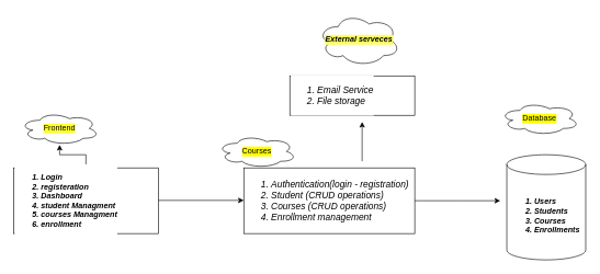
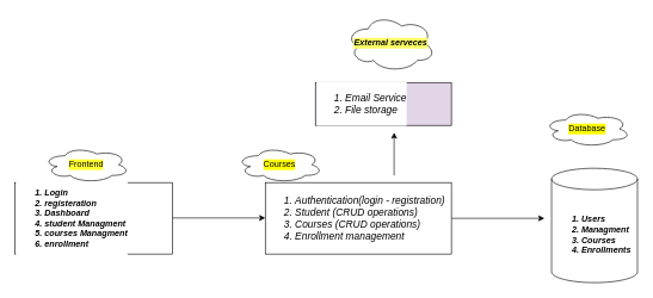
- <mxCell id="11" value="&lt;div align=&quot;left&quot;&gt;&lt;ol&gt;&lt;li&gt;Email Service&lt;/li&gt;&lt;li&gt;File storage&lt;/li&gt;&lt;/ol&gt;&lt;/div&gt;" style="whiteSpace=wrap;html=1;fontSize=14;align=left;rounded=0;labelBackgroundColor=default;fontStyle=2;" vertex="1" parent="1"><mxGeometry x="440" y="115" width="190" height="60" as="geometry" /></mxCell>
+ <mxCell id="11" value="&lt;div align=&quot;left&quot;&gt;&lt;ol&gt;&lt;li&gt;Email Service&lt;/li&gt;&lt;li&gt;File storage&lt;/li&gt;&lt;/ol&gt;&lt;/div&gt;" style="whiteSpace=wrap;html=1;fontSize=14;align=left;rounded=0;labelBackgroundColor=default;fontStyle=2;fillColor=#e1d5e7;" vertex="1" parent="1"><mxGeometry x="440" y="115" width="190" height="60" as="geometry" /></mxCell>
- <mxCell id="5" value="Frontend" style="ellipse;shape=cloud;whiteSpace=wrap;html=1;rounded=0;labelBackgroundColor=#FFFF33;" vertex="1" parent="1"><mxGeometry x="30" y="170" width="120" height="50" as="geometry" /></mxCell>
+ <mxCell id="5" value="Frontend" style="ellipse;shape=cloud;whiteSpace=wrap;html=1;rounded=0;labelBackgroundColor=#FFFF33;" vertex="1" parent="1"><mxGeometry x="60" y="205" width="120" height="50" as="geometry" /></mxCell>
- <mxCell id="10" value="&lt;div align=&quot;left&quot;&gt;&lt;ol&gt;&lt;li&gt;Users&lt;/li&gt;&lt;li&gt;Students&lt;/li&gt;&lt;li&gt;Courses&lt;/li&gt;&lt;li&gt;Enrollments&lt;/li&gt;&lt;/ol&gt;&lt;/div&gt;" style="shape=cylinder3;whiteSpace=wrap;html=1;boundedLbl=1;backgroundOutline=1;size=15;fontStyle=3;align=left;" vertex="1" parent="1"><mxGeometry x="770" y="235" width="120" height="160" as="geometry" /></mxCell>
+ <mxCell id="10" value="&lt;div align=&quot;left&quot;&gt;&lt;ol&gt;&lt;li&gt;Users&lt;/li&gt;&lt;li&gt;Managment&lt;/li&gt;&lt;li&gt;Courses&lt;/li&gt;&lt;li&gt;Enrollments&lt;/li&gt;&lt;/ol&gt;&lt;/div&gt;" style="shape=cylinder3;whiteSpace=wrap;html=1;boundedLbl=1;backgroundOutline=1;size=15;fontStyle=3;align=left;" vertex="1" parent="1"><mxGeometry x="770" y="235" width="120" height="160" as="geometry" /></mxCell>
